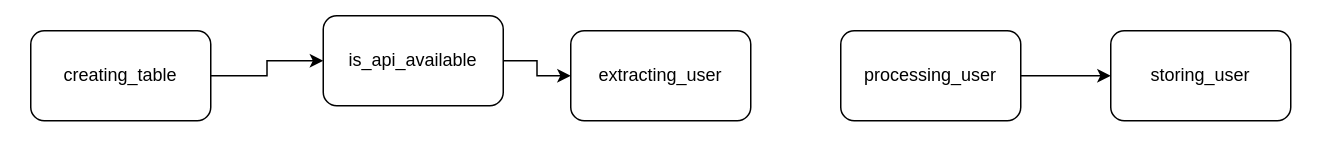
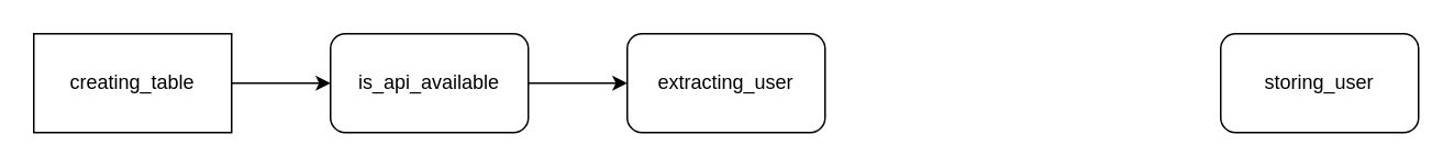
- <mxCell id="5" value="is_api_available" style="rounded=1;whiteSpace=wrap;html=1;" vertex="1" parent="1"><mxGeometry x="215" y="10" width="120" height="60" as="geometry" /></mxCell>
+ <mxCell id="5" value="is_api_available" style="rounded=1;whiteSpace=wrap;html=1;" vertex="1" parent="1"><mxGeometry x="200" y="20" width="120" height="60" as="geometry" /></mxCell>
- <mxCell id="3" value="creating_table" style="rounded=1;whiteSpace=wrap;html=1;" vertex="1" parent="1"><mxGeometry x="20" y="20" width="120" height="60" as="geometry" /></mxCell>
+ <mxCell id="3" value="creating_table" style="whiteSpace=wrap;html=1;rounded=0;" vertex="1" parent="1"><mxGeometry x="20" y="20" width="120" height="60" as="geometry" /></mxCell>
- <mxCell id="8" value="processing_user" style="rounded=1;whiteSpace=wrap;html=1;" vertex="1" parent="1"><mxGeometry x="560" y="20" width="120" height="60" as="geometry" /></mxCell>
- <mxCell id="7" style="edgeStyle=orthogonalEdgeStyle;rounded=0;orthogonalLoop=1;jettySize=auto;html=1;exitX=1;exitY=0.5;exitDx=0;exitDy=0;entryX=0;entryY=0.5;entryDx=0;entryDy=0;" edge="1" parent="1" source="8" target="9"><mxGeometry relative="1" as="geometry" /></mxCell>
